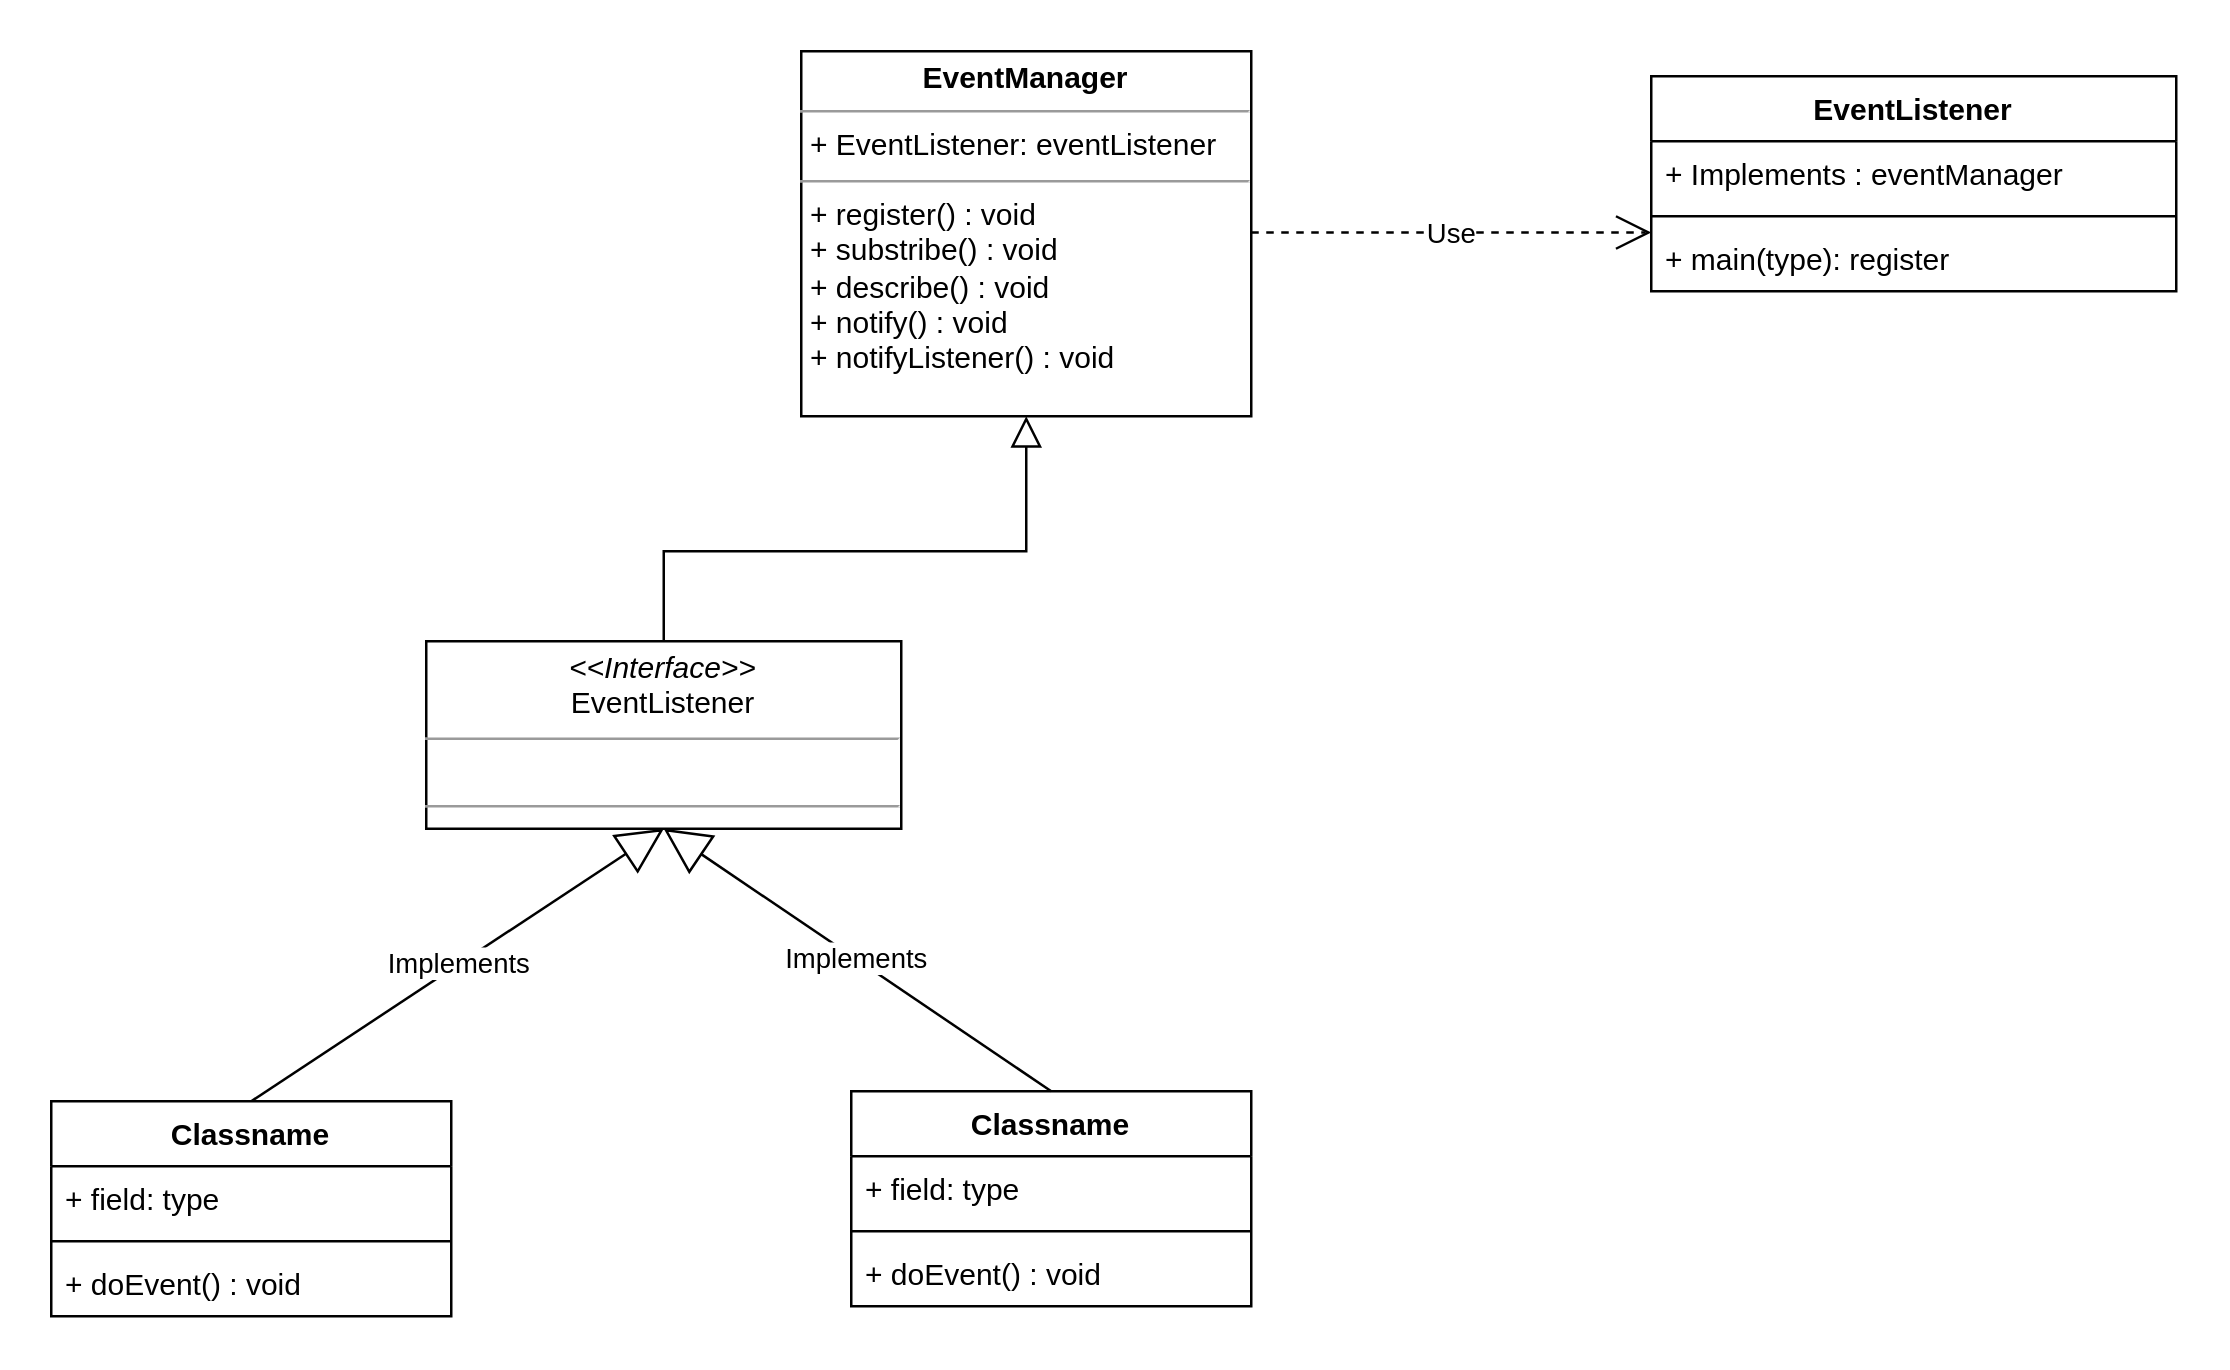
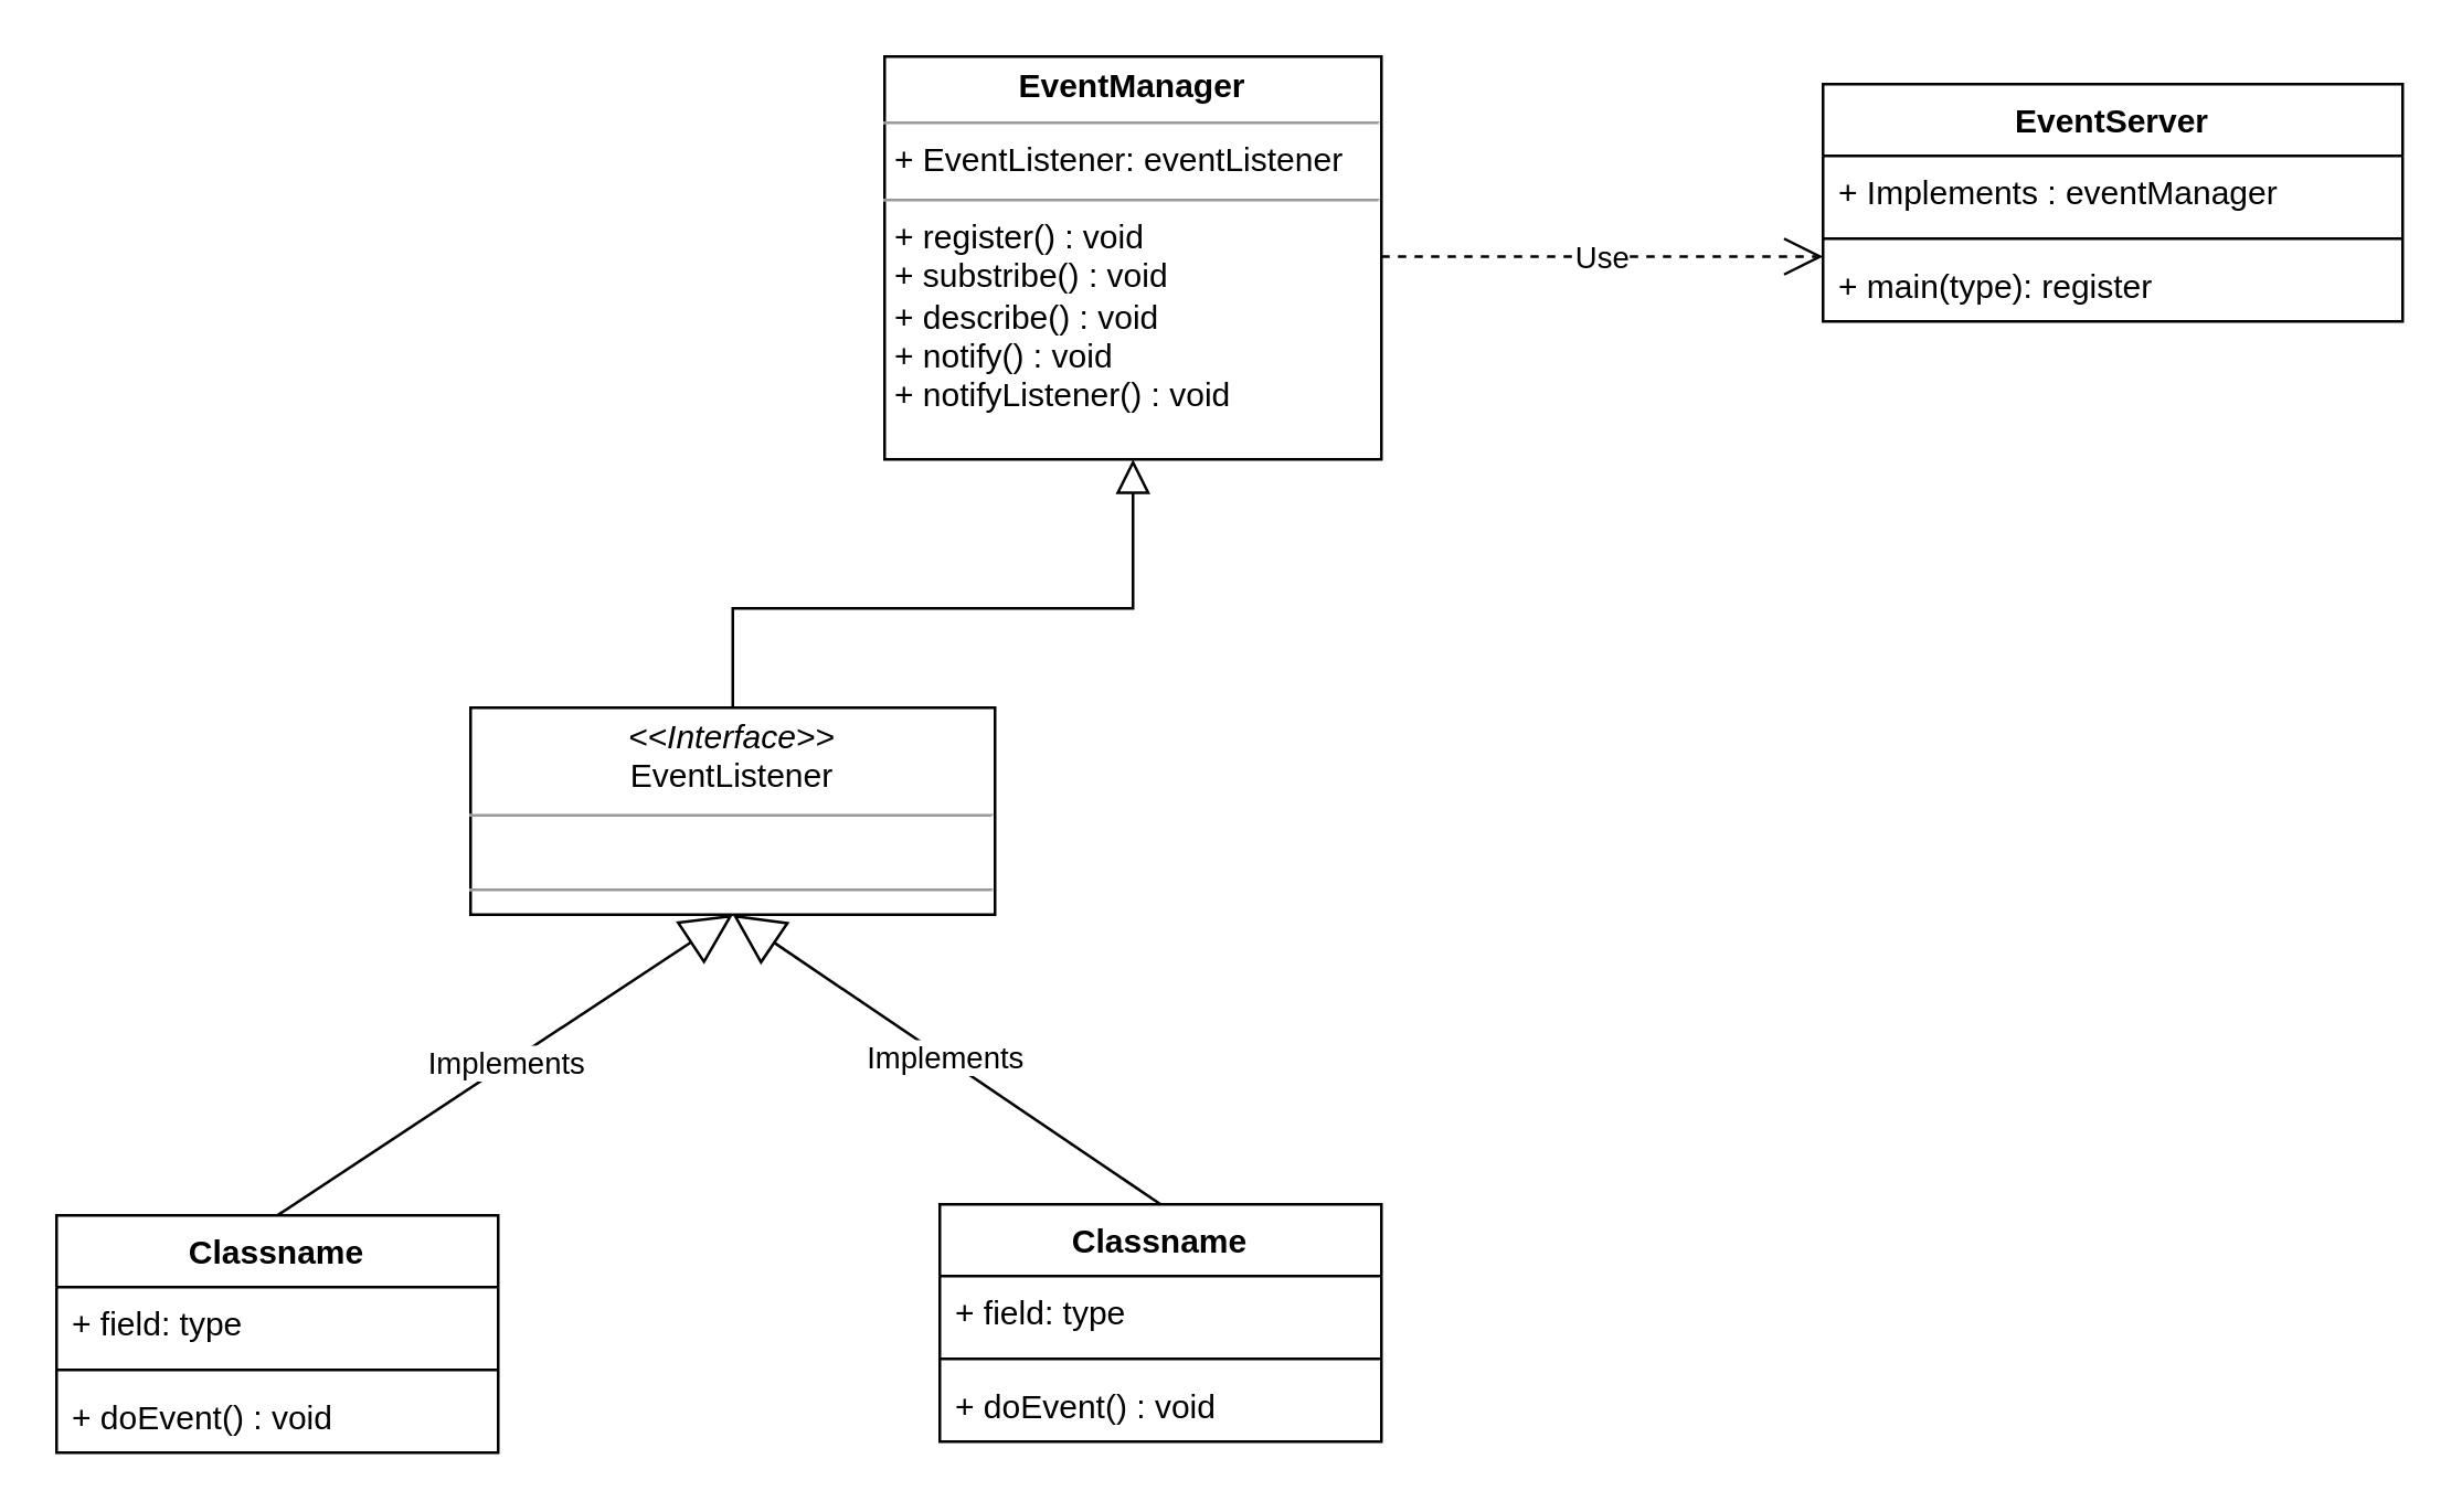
- <mxCell id="16" value="EventListener" style="swimlane;fontStyle=1;align=center;verticalAlign=top;childLayout=stackLayout;horizontal=1;startSize=26;horizontalStack=0;resizeParent=1;resizeParentMax=0;resizeLast=0;collapsible=1;marginBottom=0;labelBackgroundColor=none;" vertex="1" parent="1"><mxGeometry x="660" y="30" width="210" height="86" as="geometry" /></mxCell>
+ <mxCell id="16" value="EventServer" style="swimlane;fontStyle=1;align=center;verticalAlign=top;childLayout=stackLayout;horizontal=1;startSize=26;horizontalStack=0;resizeParent=1;resizeParentMax=0;resizeLast=0;collapsible=1;marginBottom=0;labelBackgroundColor=none;" vertex="1" parent="1"><mxGeometry x="660" y="30" width="210" height="86" as="geometry" /></mxCell>
